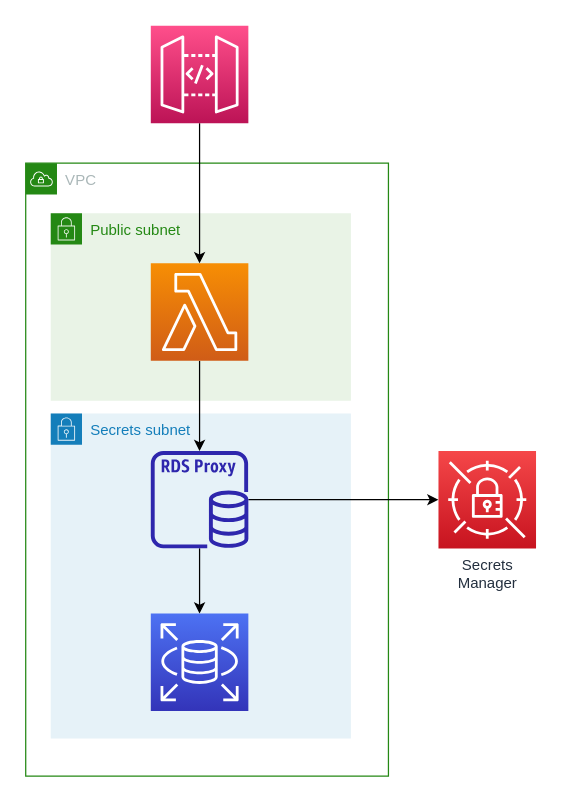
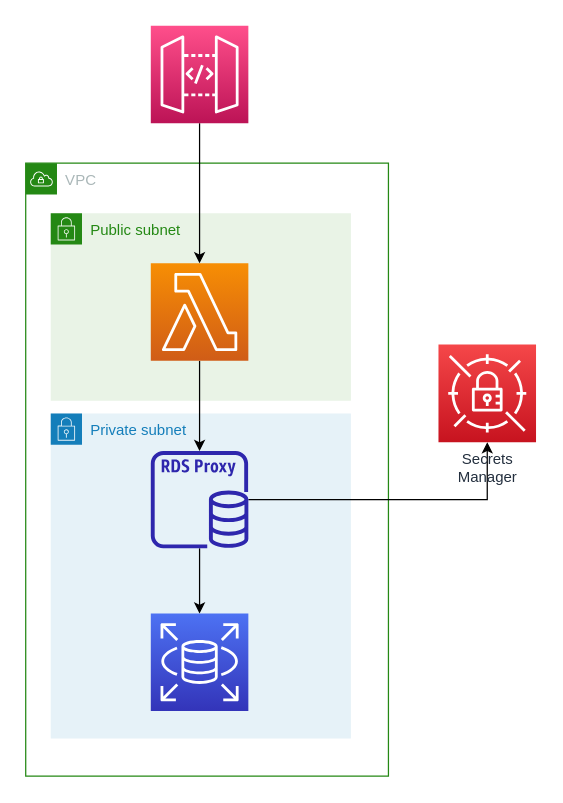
- <mxCell id="4" value="Secrets subnet" style="points=[[0,0],[0.25,0],[0.5,0],[0.75,0],[1,0],[1,0.25],[1,0.5],[1,0.75],[1,1],[0.75,1],[0.5,1],[0.25,1],[0,1],[0,0.75],[0,0.5],[0,0.25]];outlineConnect=0;gradientColor=none;html=1;whiteSpace=wrap;fontSize=12;fontStyle=0;shape=mxgraph.aws4.group;grIcon=mxgraph.aws4.group_security_group;grStroke=0;strokeColor=#147EBA;fillColor=#E6F2F8;verticalAlign=top;align=left;spacingLeft=30;fontColor=#147EBA;dashed=0;" vertex="1" parent="1"><mxGeometry x="40" y="330" width="240" height="260" as="geometry" /></mxCell>
+ <mxCell id="4" value="Private subnet" style="points=[[0,0],[0.25,0],[0.5,0],[0.75,0],[1,0],[1,0.25],[1,0.5],[1,0.75],[1,1],[0.75,1],[0.5,1],[0.25,1],[0,1],[0,0.75],[0,0.5],[0,0.25]];outlineConnect=0;gradientColor=none;html=1;whiteSpace=wrap;fontSize=12;fontStyle=0;shape=mxgraph.aws4.group;grIcon=mxgraph.aws4.group_security_group;grStroke=0;strokeColor=#147EBA;fillColor=#E6F2F8;verticalAlign=top;align=left;spacingLeft=30;fontColor=#147EBA;dashed=0;" vertex="1" parent="1"><mxGeometry x="40" y="330" width="240" height="260" as="geometry" /></mxCell>
- <mxCell id="13" value="Secrets&lt;br&gt;Manager" style="sketch=0;points=[[0,0,0],[0.25,0,0],[0.5,0,0],[0.75,0,0],[1,0,0],[0,1,0],[0.25,1,0],[0.5,1,0],[0.75,1,0],[1,1,0],[0,0.25,0],[0,0.5,0],[0,0.75,0],[1,0.25,0],[1,0.5,0],[1,0.75,0]];outlineConnect=0;fontColor=#232F3E;gradientColor=#F54749;gradientDirection=north;fillColor=#C7131F;strokeColor=#ffffff;dashed=0;verticalLabelPosition=bottom;verticalAlign=top;align=center;html=1;fontSize=12;fontStyle=0;aspect=fixed;shape=mxgraph.aws4.resourceIcon;resIcon=mxgraph.aws4.secrets_manager;" vertex="1" parent="1"><mxGeometry x="350" y="360" width="78" height="78" as="geometry" /></mxCell>
+ <mxCell id="13" value="Secrets&lt;br&gt;Manager" style="sketch=0;points=[[0,0,0],[0.25,0,0],[0.5,0,0],[0.75,0,0],[1,0,0],[0,1,0],[0.25,1,0],[0.5,1,0],[0.75,1,0],[1,1,0],[0,0.25,0],[0,0.5,0],[0,0.75,0],[1,0.25,0],[1,0.5,0],[1,0.75,0]];outlineConnect=0;fontColor=#232F3E;gradientColor=#F54749;gradientDirection=north;fillColor=#C7131F;strokeColor=#ffffff;dashed=0;verticalLabelPosition=bottom;verticalAlign=top;align=center;html=1;fontSize=12;fontStyle=0;aspect=fixed;shape=mxgraph.aws4.resourceIcon;resIcon=mxgraph.aws4.secrets_manager;" vertex="1" parent="1"><mxGeometry x="350" y="275" width="78" height="78" as="geometry" /></mxCell>
